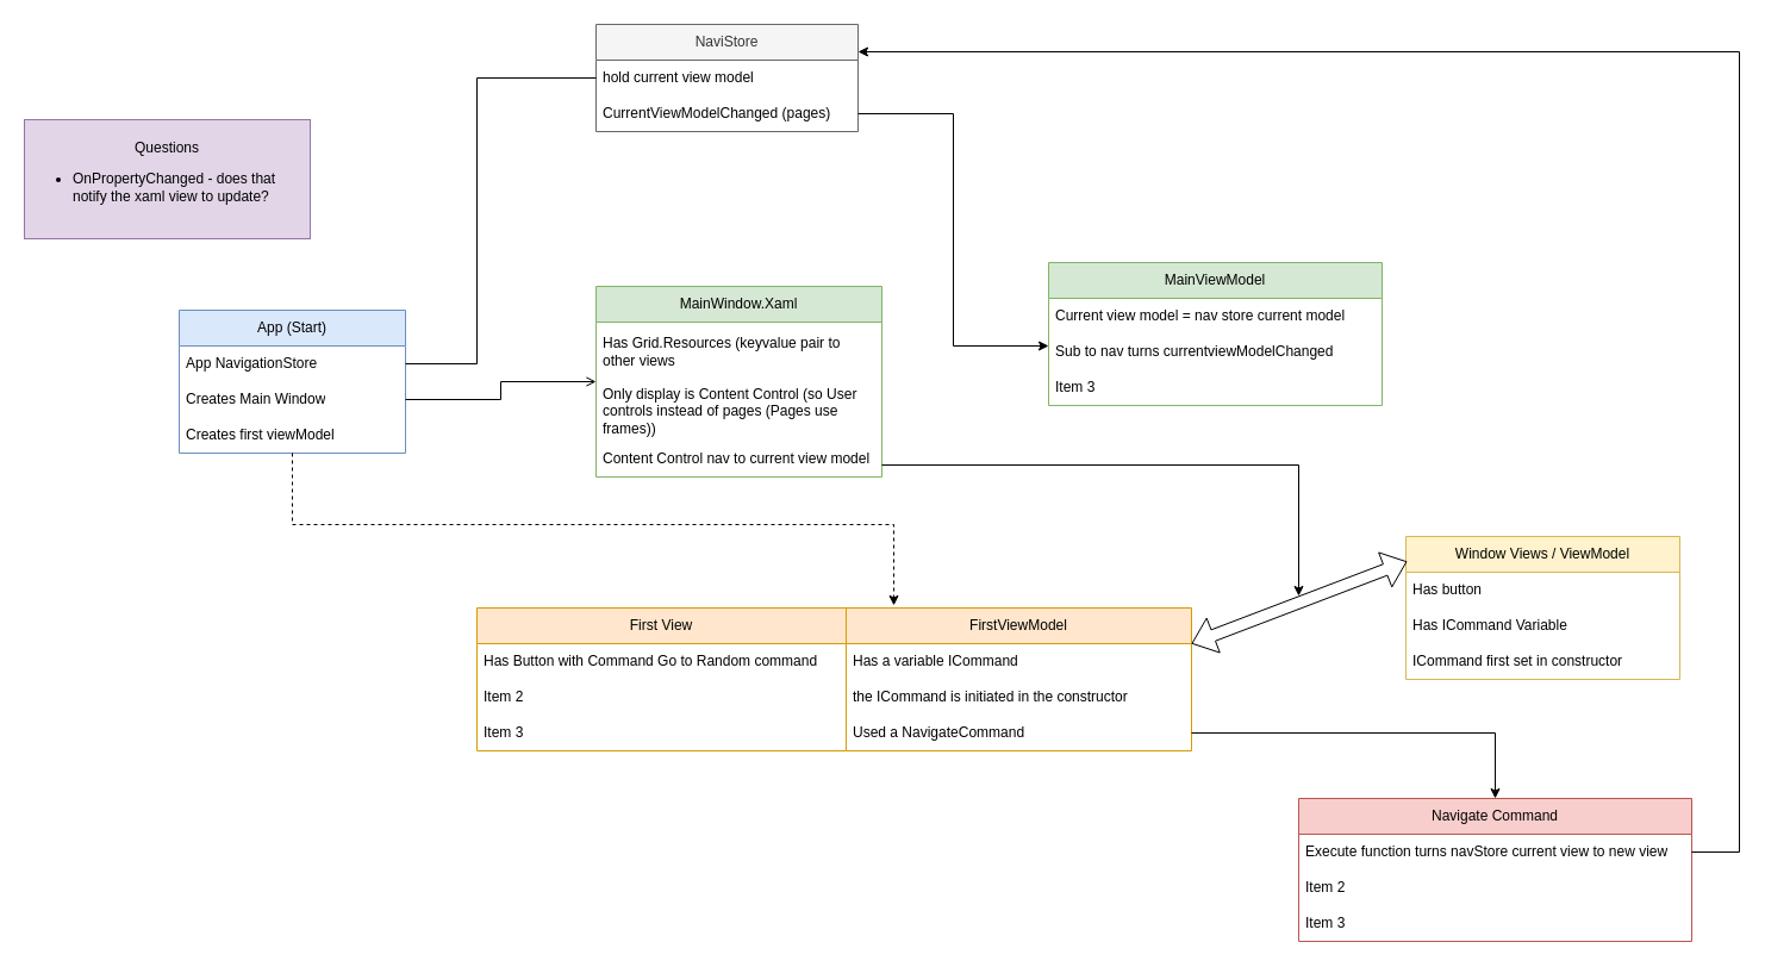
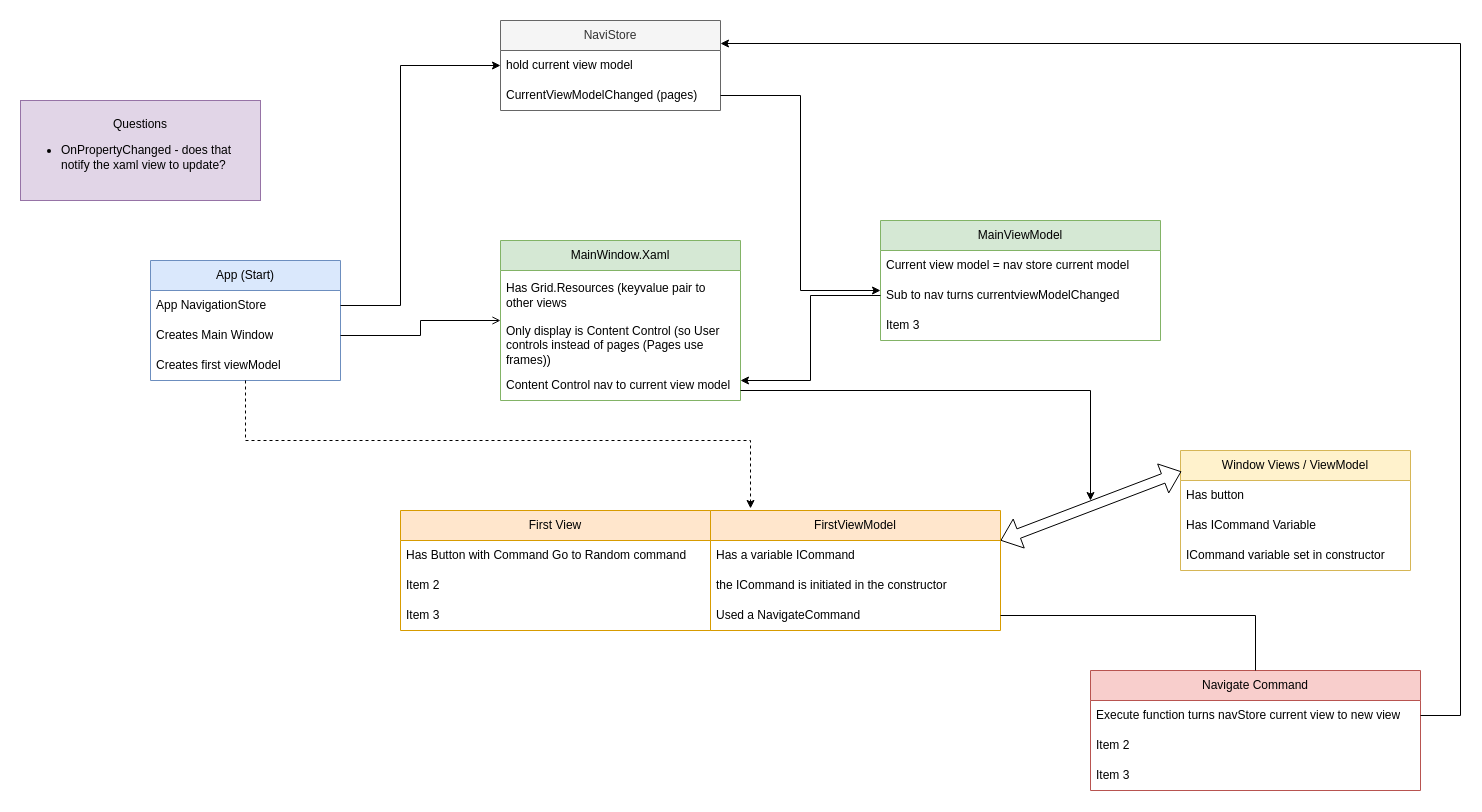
- <mxCell id="15" style="edgeStyle=orthogonalEdgeStyle;rounded=0;orthogonalLoop=1;jettySize=auto;html=1;endArrow=none;" edge="1" parent="1" source="3" target="12"><mxGeometry relative="1" as="geometry"><Array as="points"><mxPoint x="400" y="305" /><mxPoint x="400" y="65" /></Array></mxGeometry></mxCell>
+ <mxCell id="15" style="edgeStyle=orthogonalEdgeStyle;rounded=0;orthogonalLoop=1;jettySize=auto;html=1;" edge="1" parent="1" source="3" target="12"><mxGeometry relative="1" as="geometry"><Array as="points"><mxPoint x="400" y="305" /><mxPoint x="400" y="65" /></Array></mxGeometry></mxCell>
+ <mxCell id="41" style="edgeStyle=orthogonalEdgeStyle;rounded=0;orthogonalLoop=1;jettySize=auto;html=1;" edge="1" parent="1" source="18" target="10"><mxGeometry relative="1" as="geometry"><Array as="points"><mxPoint x="810" y="295" /><mxPoint x="810" y="380" /></Array></mxGeometry></mxCell>
- <mxCell id="40" value="ICommand first set in constructor" style="text;strokeColor=none;fillColor=none;align=left;verticalAlign=middle;spacingLeft=4;spacingRight=4;overflow=hidden;points=[[0,0.5],[1,0.5]];portConstraint=eastwest;rotatable=0;whiteSpace=wrap;html=1;" vertex="1" parent="37"><mxGeometry y="90" width="230" height="30" as="geometry" /></mxCell>
+ <mxCell id="40" value="ICommand variable set in constructor" style="text;strokeColor=none;fillColor=none;align=left;verticalAlign=middle;spacingLeft=4;spacingRight=4;overflow=hidden;points=[[0,0.5],[1,0.5]];portConstraint=eastwest;rotatable=0;whiteSpace=wrap;html=1;" vertex="1" parent="37"><mxGeometry y="90" width="230" height="30" as="geometry" /></mxCell>
- <mxCell id="35" style="edgeStyle=orthogonalEdgeStyle;rounded=0;orthogonalLoop=1;jettySize=auto;html=1;" edge="1" parent="1" source="29" target="31"><mxGeometry relative="1" as="geometry" /></mxCell>
+ <mxCell id="35" style="edgeStyle=orthogonalEdgeStyle;rounded=0;orthogonalLoop=1;jettySize=auto;html=1;endArrow=none;" edge="1" parent="1" source="29" target="31"><mxGeometry relative="1" as="geometry" /></mxCell>
